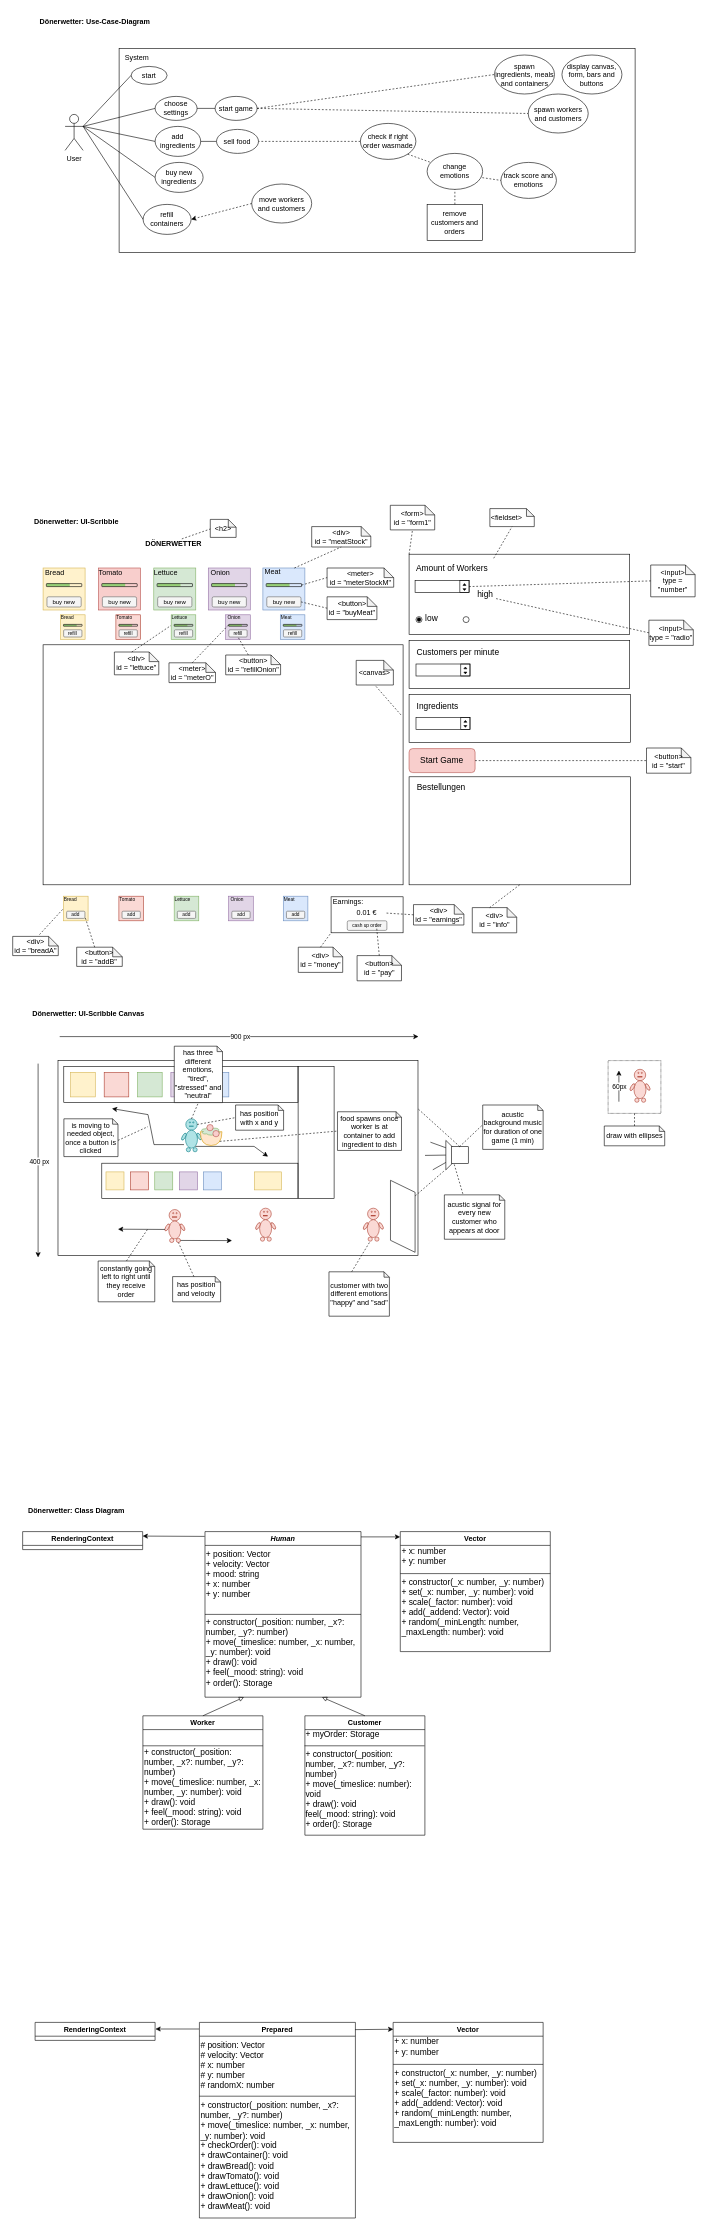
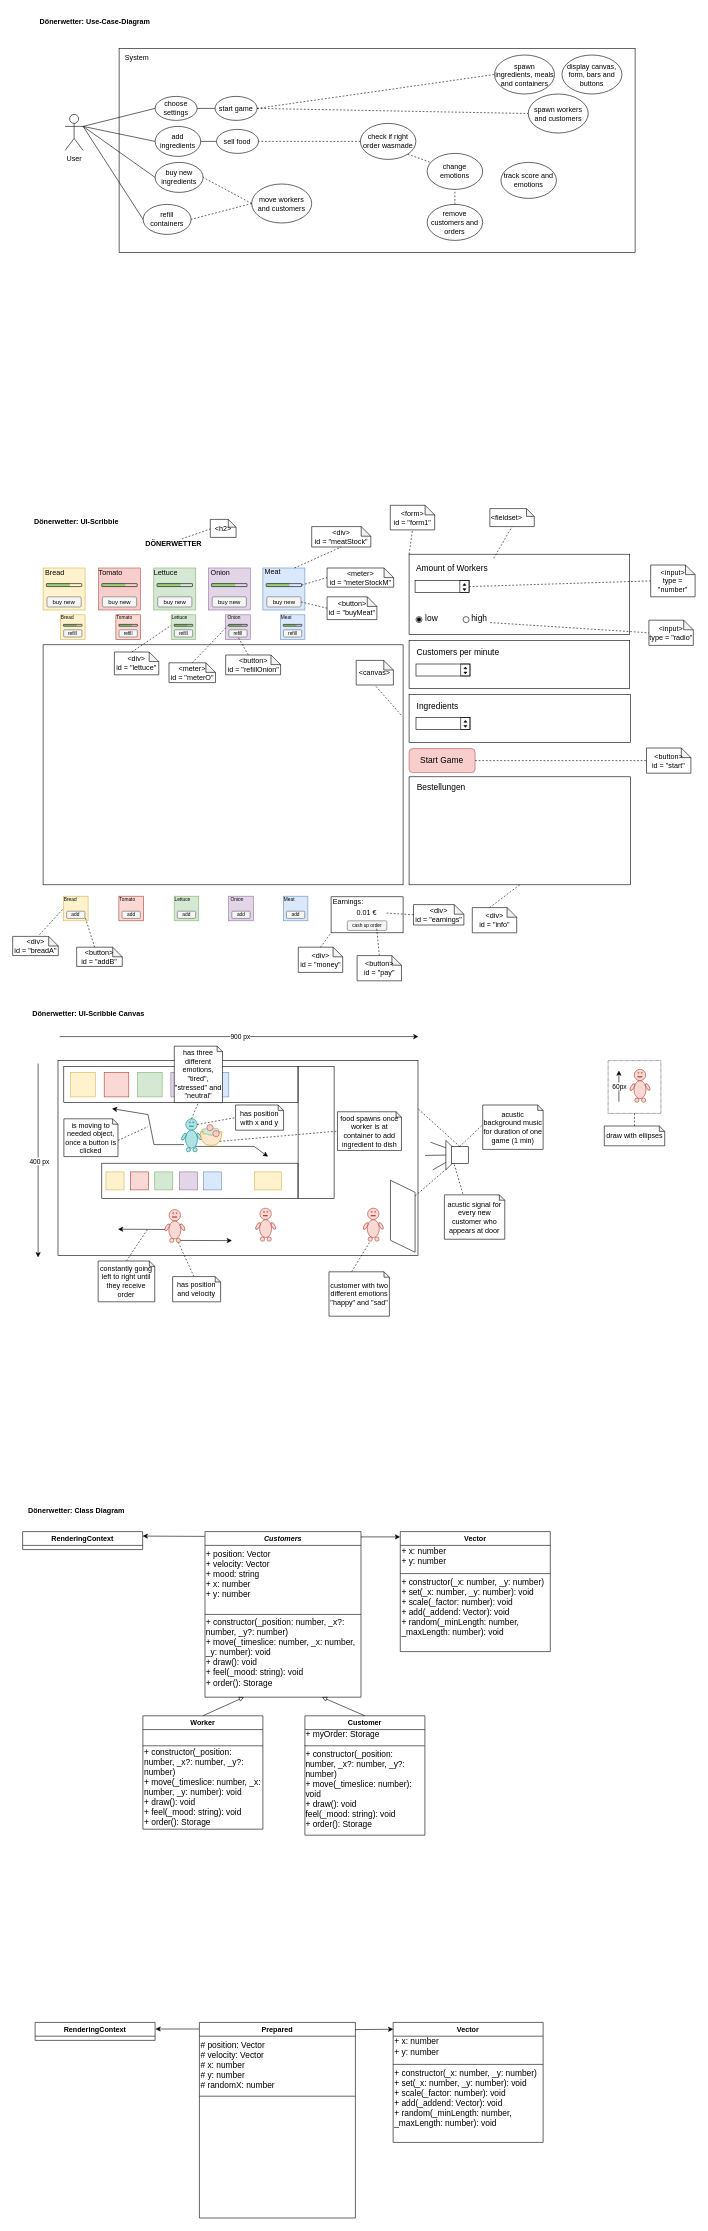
- <mxCell id="5" value="start" style="ellipse;whiteSpace=wrap;html=1;shadow=0;sketch=0;" parent="1" vertex="1"><mxGeometry x="218" y="110" width="60" height="30" as="geometry" /></mxCell>
- <mxCell id="14" value="" style="endArrow=none;html=1;rounded=0;entryX=0;entryY=0.5;entryDx=0;entryDy=0;exitX=1;exitY=0.333;exitDx=0;exitDy=0;exitPerimeter=0;sketch=0;" parent="1" source="3" target="5" edge="1"><mxGeometry width="50" height="50" relative="1" as="geometry"><mxPoint x="108" y="350" as="sourcePoint" /><mxPoint x="158" y="300" as="targetPoint" /></mxGeometry></mxCell>
- <mxCell id="254" value="" style="endArrow=none;dashed=1;html=1;rounded=0;sketch=0;fontSize=12;entryX=0;entryY=0.5;entryDx=0;entryDy=0;exitX=0.995;exitY=0.674;exitDx=0;exitDy=0;exitPerimeter=0;" parent="1" source="45" target="44" edge="1"><mxGeometry width="50" height="50" relative="1" as="geometry"><mxPoint x="659" y="418" as="sourcePoint" /><mxPoint x="709" y="368" as="targetPoint" /></mxGeometry></mxCell>
+ <mxCell id="251" value="" style="endArrow=none;dashed=1;html=1;rounded=0;sketch=0;fontSize=12;entryX=1;entryY=0.5;entryDx=0;entryDy=0;exitX=0;exitY=0.5;exitDx=0;exitDy=0;" parent="1" source="8" target="11" edge="1"><mxGeometry width="50" height="50" relative="1" as="geometry"><mxPoint x="443.45" y="325.646" as="sourcePoint" /><mxPoint x="340.58" y="256.85" as="targetPoint" /></mxGeometry></mxCell>
- <mxCell id="252" value="" style="endArrow=classic;dashed=1;html=1;rounded=0;sketch=0;fontSize=12;entryX=1;entryY=0.5;entryDx=0;entryDy=0;exitX=0;exitY=0.5;exitDx=0;exitDy=0;" parent="1" source="8" target="12" edge="1"><mxGeometry width="50" height="50" relative="1" as="geometry"><mxPoint x="453.45" y="335.646" as="sourcePoint" /><mxPoint x="350.58" y="266.85" as="targetPoint" /></mxGeometry></mxCell>
+ <mxCell id="252" value="" style="endArrow=none;dashed=1;html=1;rounded=0;sketch=0;fontSize=12;entryX=1;entryY=0.5;entryDx=0;entryDy=0;exitX=0;exitY=0.5;exitDx=0;exitDy=0;" parent="1" source="8" target="12" edge="1"><mxGeometry width="50" height="50" relative="1" as="geometry"><mxPoint x="453.45" y="335.646" as="sourcePoint" /><mxPoint x="350.58" y="266.85" as="targetPoint" /></mxGeometry></mxCell>
- <mxCell id="255" value="remove customers and orders" style="whiteSpace=wrap;html=1;shadow=0;sketch=0;rounded=0;" parent="1" vertex="1"><mxGeometry x="711.37" y="340" width="92.5" height="60" as="geometry" /></mxCell>
+ <mxCell id="255" value="remove customers and orders" style="ellipse;whiteSpace=wrap;html=1;shadow=0;sketch=0;" parent="1" vertex="1"><mxGeometry x="711.37" y="340" width="92.5" height="60" as="geometry" /></mxCell>
- <mxCell id="62" value="high" style="text;html=1;strokeColor=none;fillColor=none;align=center;verticalAlign=middle;whiteSpace=wrap;rounded=0;shadow=0;sketch=0;fontSize=14;" parent="1" vertex="1"><mxGeometry x="791.3" y="982" width="35" height="15" as="geometry" /></mxCell>
+ <mxCell id="62" value="high" style="text;html=1;strokeColor=none;fillColor=none;align=center;verticalAlign=middle;whiteSpace=wrap;rounded=0;shadow=0;sketch=0;fontSize=14;" parent="1" vertex="1"><mxGeometry x="781.3" y="1022" width="35" height="15" as="geometry" /></mxCell>
- <mxCell id="22" value="Human" style="swimlane;shadow=0;sketch=0;fontStyle=3" parent="1" vertex="1"><mxGeometry x="341.15" y="2552" width="260" height="276" as="geometry" /></mxCell>
+ <mxCell id="22" value="Customers" style="swimlane;shadow=0;sketch=0;fontStyle=3" parent="1" vertex="1"><mxGeometry x="341.15" y="2552" width="260" height="276" as="geometry" /></mxCell>
- <mxCell id="277" value="&lt;div&gt;+ constructor(_position: number, _x?: number, _y?: number)&lt;/div&gt;&lt;div&gt;+ move(_timeslice: number, _x: number, _y: number): void&lt;/div&gt;&lt;div&gt;+ checkOrder(): void&lt;/div&gt;&lt;div&gt;+ drawContainer(): void&lt;/div&gt;&lt;div&gt;+ drawBread(): void&lt;/div&gt;&lt;div&gt;+ drawTomato(): void&lt;/div&gt;&lt;div&gt;+ drawLettuce(): void&lt;/div&gt;&lt;div&gt;+ drawOnion(): void&lt;/div&gt;&lt;div&gt;+ drawMeat(): void&lt;br&gt;&lt;/div&gt;" style="text;html=1;strokeColor=none;fillColor=none;align=left;verticalAlign=middle;whiteSpace=wrap;rounded=0;shadow=0;sketch=0;fontSize=14;" parent="275" vertex="1"><mxGeometry x="0.35" y="128" width="260" height="188" as="geometry" /></mxCell>
